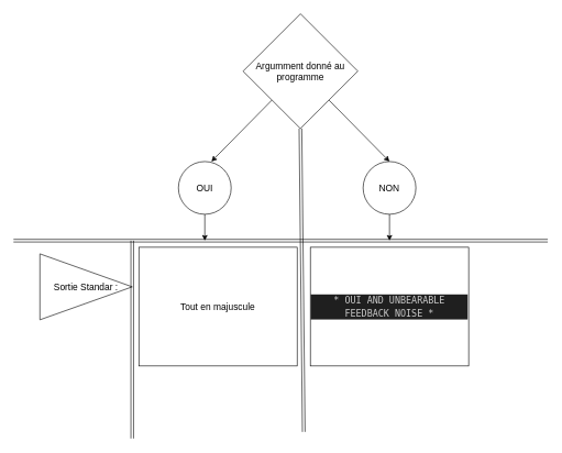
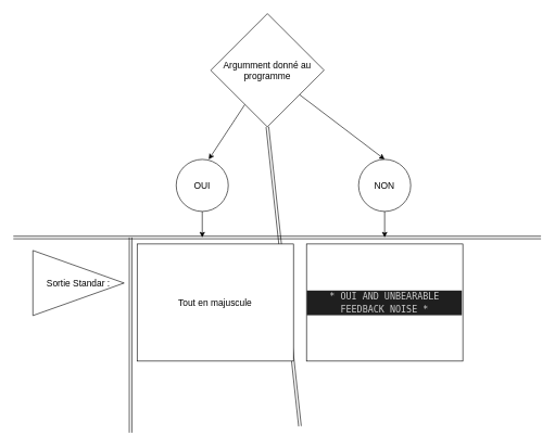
- <mxCell id="4" value="&lt;font style=&quot;font-size: 14px;&quot;&gt;Argumment donné au programme&lt;/font&gt;" style="rhombus;whiteSpace=wrap;html=1;" parent="1" vertex="1"><mxGeometry x="368" y="20" width="174" height="174" as="geometry" /></mxCell>
+ <mxCell id="4" value="&lt;font style=&quot;font-size: 14px;&quot;&gt;Argumment donné au programme&lt;/font&gt;" style="rhombus;whiteSpace=wrap;html=1;" parent="1" vertex="1"><mxGeometry x="323" y="20" width="174" height="174" as="geometry" /></mxCell>
- <mxCell id="9" value="Sortie Standar :" style="triangle;whiteSpace=wrap;html=1;fontSize=14;" parent="1" vertex="1"><mxGeometry x="60" y="384" width="140" height="100" as="geometry" /></mxCell>
+ <mxCell id="9" value="Sortie Standar :" style="triangle;whiteSpace=wrap;html=1;fontSize=14;" parent="1" vertex="1"><mxGeometry x="50" y="384" width="140" height="100" as="geometry" /></mxCell>
